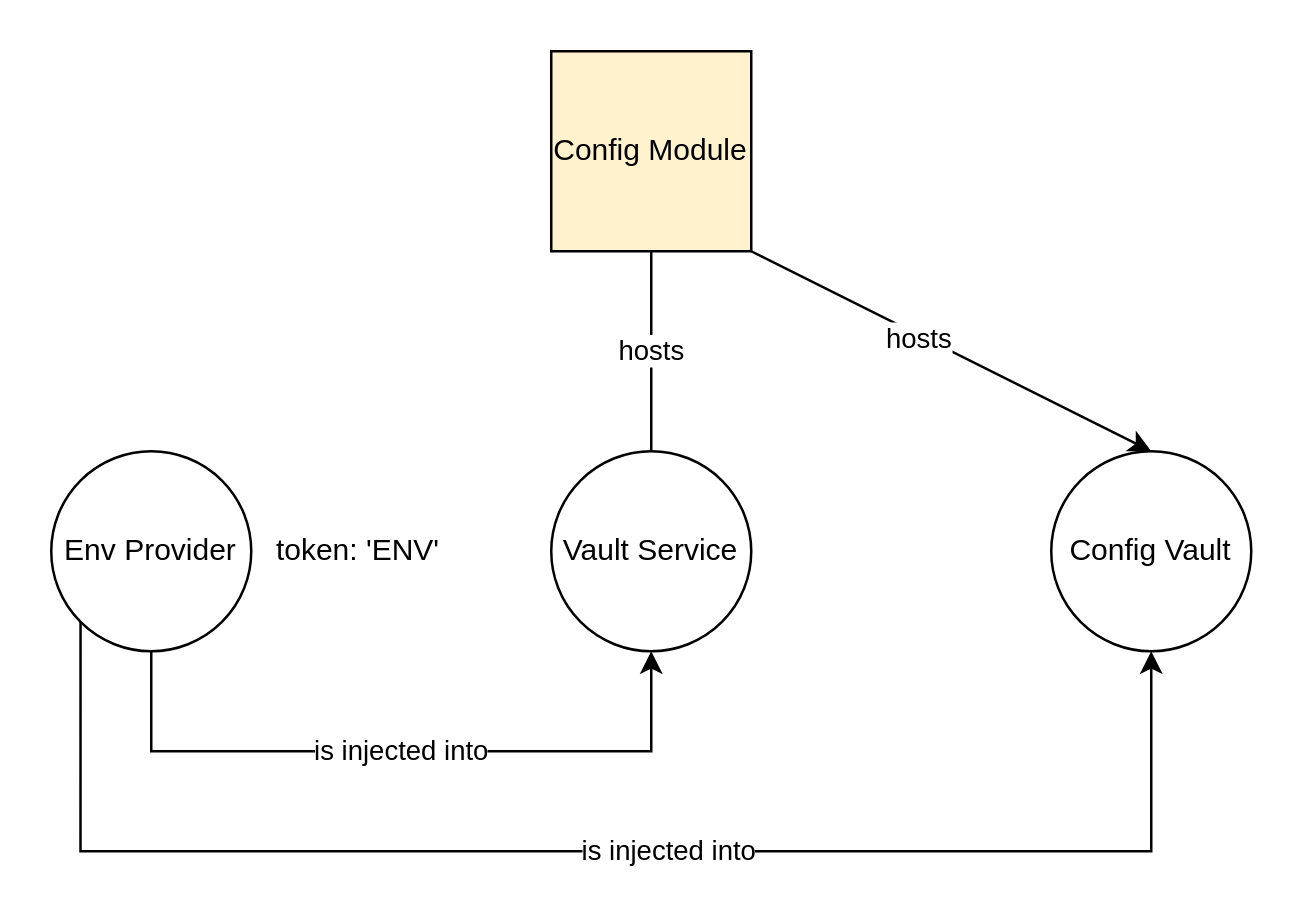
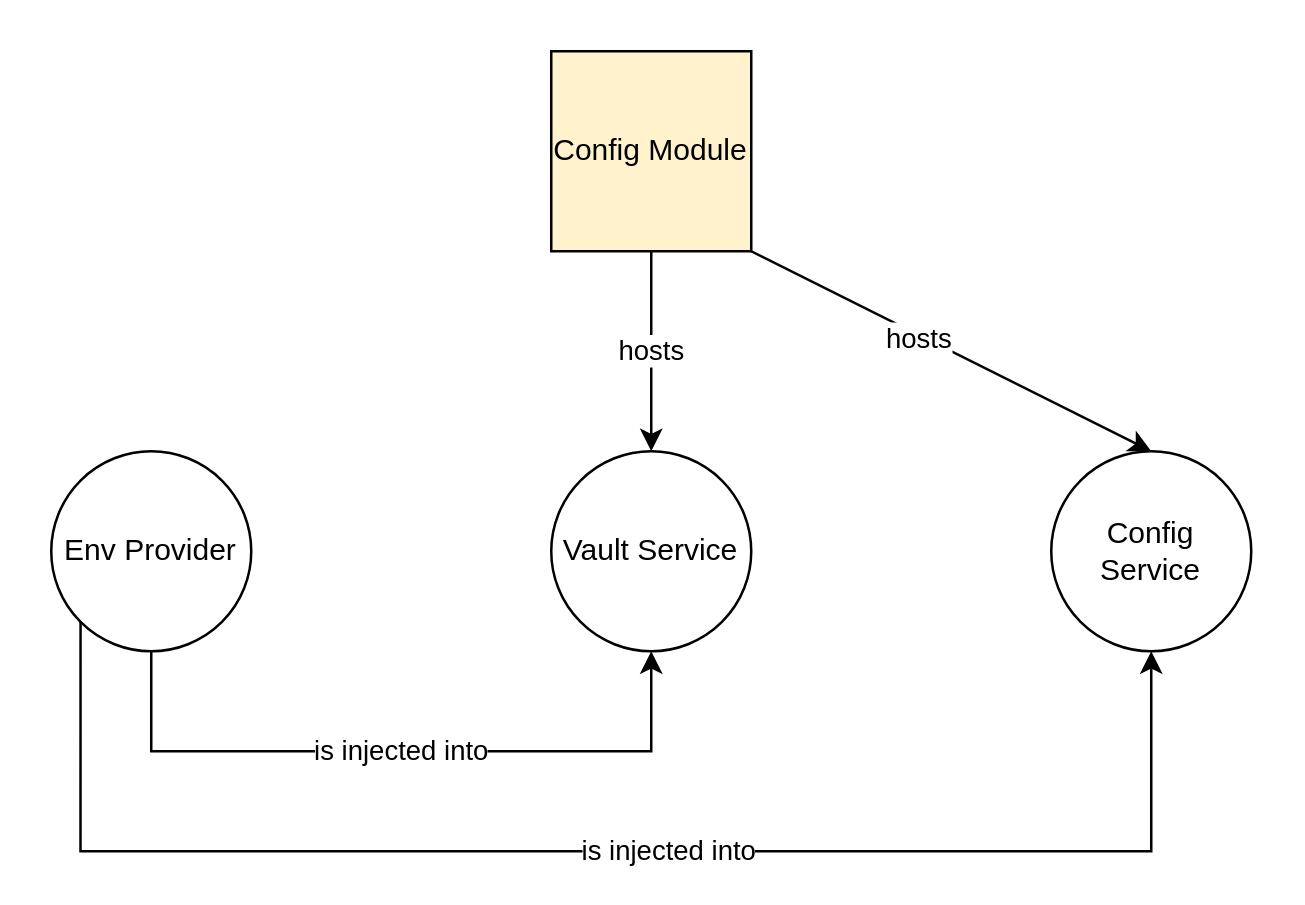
- <mxCell id="2" value="hosts" style="edgeStyle=orthogonalEdgeStyle;rounded=0;orthogonalLoop=1;jettySize=auto;html=1;exitX=0.5;exitY=1;exitDx=0;exitDy=0;entryX=0.5;entryY=0;entryDx=0;entryDy=0;endArrow=none;" edge="1" parent="1" source="3" target="12"><mxGeometry relative="1" as="geometry" /></mxCell>
+ <mxCell id="2" value="hosts" style="edgeStyle=orthogonalEdgeStyle;rounded=0;orthogonalLoop=1;jettySize=auto;html=1;exitX=0.5;exitY=1;exitDx=0;exitDy=0;entryX=0.5;entryY=0;entryDx=0;entryDy=0;" edge="1" parent="1" source="3" target="12"><mxGeometry relative="1" as="geometry" /></mxCell>
- <mxCell id="10" value="token: 'ENV'" style="text;html=1;strokeColor=none;fillColor=none;align=center;verticalAlign=middle;whiteSpace=wrap;rounded=0;" vertex="1" parent="1"><mxGeometry x="100" y="205" width="86" height="30" as="geometry" /></mxCell>
- <mxCell id="4" value="Config Vault" style="ellipse;whiteSpace=wrap;html=1;aspect=fixed;" vertex="1" parent="1"><mxGeometry x="420" y="180" width="80" height="80" as="geometry" /></mxCell>
+ <mxCell id="4" value="Config Service" style="ellipse;whiteSpace=wrap;html=1;aspect=fixed;" vertex="1" parent="1"><mxGeometry x="420" y="180" width="80" height="80" as="geometry" /></mxCell>
